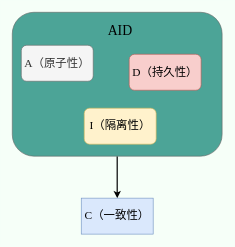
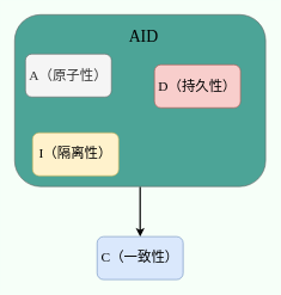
- <mxCell id="6" value="&lt;font style=&quot;font-size: 19px&quot;&gt;I（隔离性&lt;/font&gt;&lt;span style=&quot;font-size: 19px&quot;&gt;）&lt;/span&gt;" style="rounded=1;whiteSpace=wrap;html=1;fillColor=#fff2cc;strokeColor=#d6b656;shadow=0;sketch=0;glass=0;fontFamily=JetBrains Mono;fontSource=https%3A%2F%2Ffonts.googleapis.com%2Fcss%3Ffamily%3DJetBrains%2BMono;" parent="1" vertex="1"><mxGeometry x="140" y="180" width="120" height="60" as="geometry" /></mxCell>
+ <mxCell id="6" value="&lt;font style=&quot;font-size: 19px&quot;&gt;I（隔离性&lt;/font&gt;&lt;span style=&quot;font-size: 19px&quot;&gt;）&lt;/span&gt;" style="rounded=1;whiteSpace=wrap;html=1;fillColor=#fff2cc;strokeColor=#d6b656;shadow=0;sketch=0;glass=0;fontFamily=JetBrains Mono;fontSource=https%3A%2F%2Ffonts.googleapis.com%2Fcss%3Ffamily%3DJetBrains%2BMono;" parent="1" vertex="1"><mxGeometry x="45" y="185" width="120" height="60" as="geometry" /></mxCell>
- <mxCell id="5" value="&lt;font style=&quot;font-size: 19px&quot;&gt;C（一致性）&lt;/font&gt;" style="whiteSpace=wrap;html=1;fillColor=#dae8fc;strokeColor=#6c8ebf;shadow=0;sketch=0;glass=0;fontFamily=JetBrains Mono;fontSource=https%3A%2F%2Ffonts.googleapis.com%2Fcss%3Ffamily%3DJetBrains%2BMono;rounded=0;" parent="1" vertex="1"><mxGeometry x="135" y="330" width="120" height="60" as="geometry" /></mxCell>
+ <mxCell id="5" value="&lt;font style=&quot;font-size: 19px&quot;&gt;C（一致性）&lt;/font&gt;" style="rounded=1;whiteSpace=wrap;html=1;fillColor=#dae8fc;strokeColor=#6c8ebf;shadow=0;sketch=0;glass=0;fontFamily=JetBrains Mono;fontSource=https%3A%2F%2Ffonts.googleapis.com%2Fcss%3Ffamily%3DJetBrains%2BMono;" parent="1" vertex="1"><mxGeometry x="135" y="330" width="120" height="60" as="geometry" /></mxCell>
